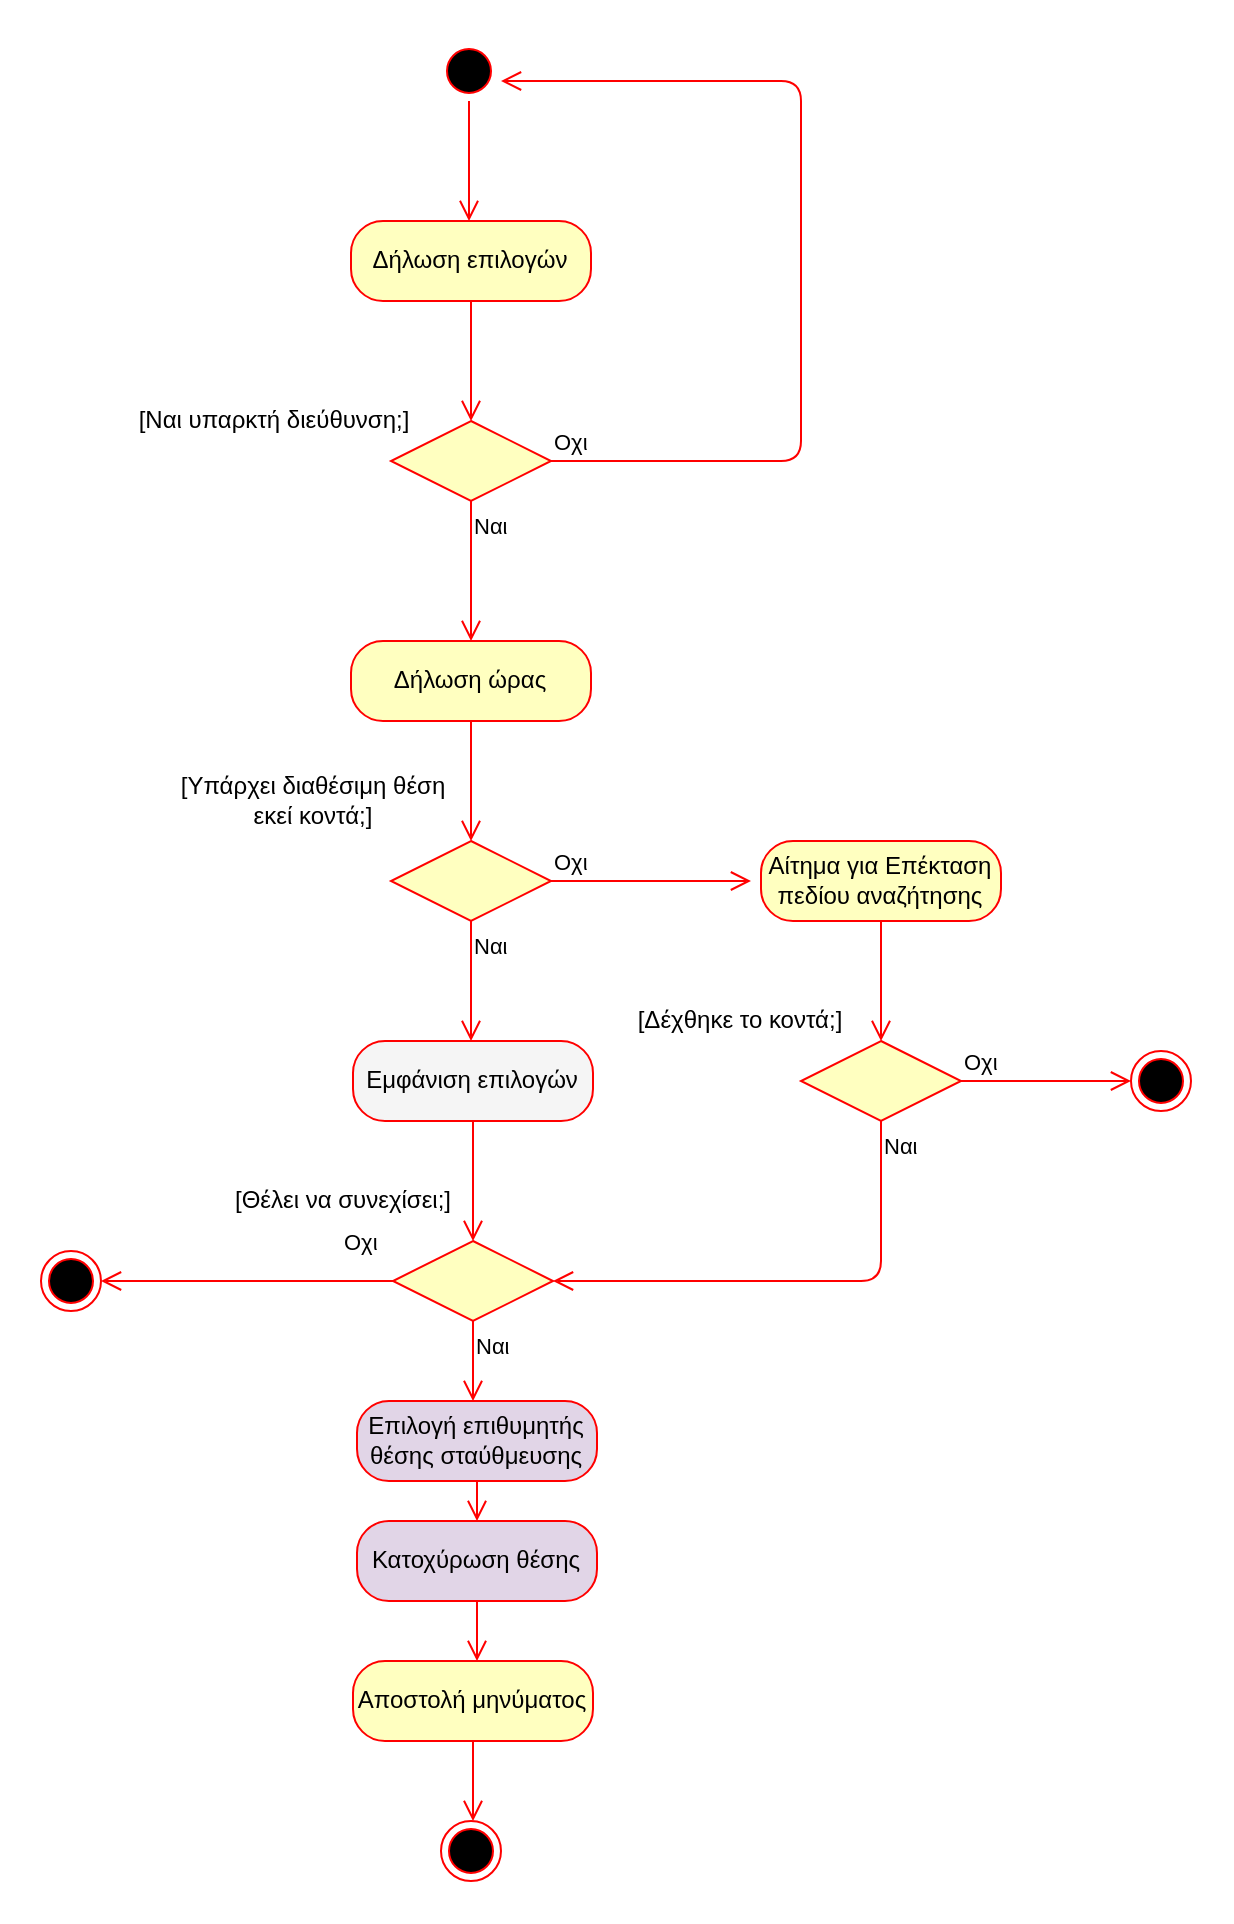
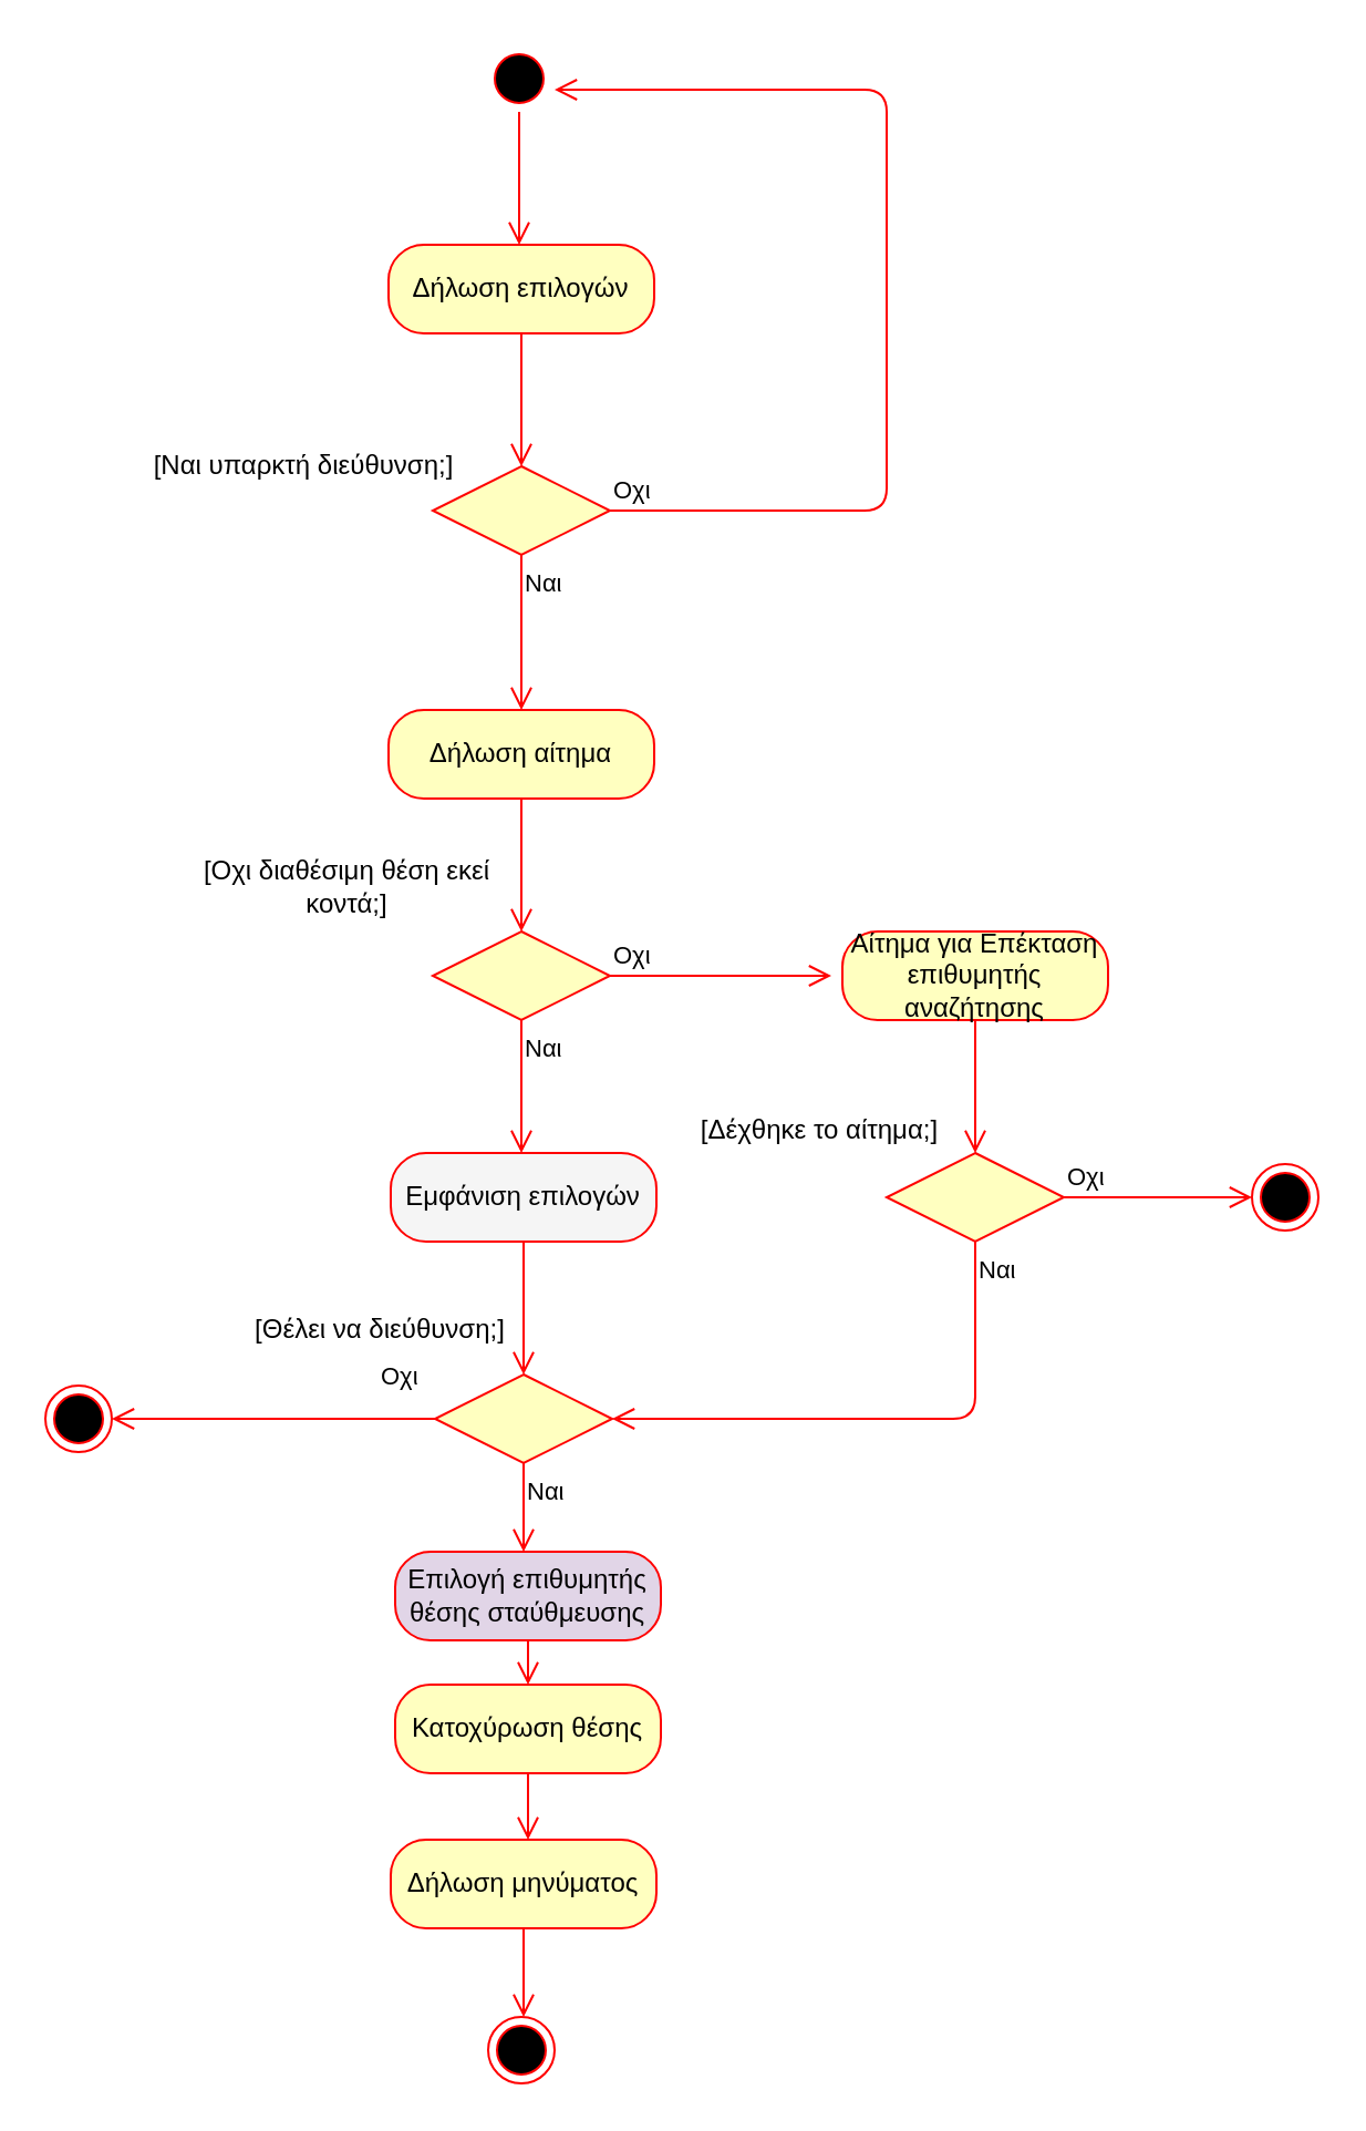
- <mxCell id="8" value="Δήλωση ώρας" style="rounded=1;whiteSpace=wrap;html=1;arcSize=40;fontColor=#000000;fillColor=#ffffc0;strokeColor=#ff0000;" parent="1" vertex="1"><mxGeometry x="175" y="320" width="120" height="40" as="geometry" /></mxCell>
+ <mxCell id="8" value="Δήλωση αίτημα" style="rounded=1;whiteSpace=wrap;html=1;arcSize=40;fontColor=#000000;fillColor=#ffffc0;strokeColor=#ff0000;" parent="1" vertex="1"><mxGeometry x="175" y="320" width="120" height="40" as="geometry" /></mxCell>
- <mxCell id="13" value="[Υπάρχει διαθέσιμη θέση εκεί κοντά;]" style="text;html=1;strokeColor=none;fillColor=none;align=center;verticalAlign=middle;whiteSpace=wrap;rounded=0;" parent="1" vertex="1"><mxGeometry x="79" y="390" width="155" height="20" as="geometry" /></mxCell>
+ <mxCell id="13" value="[Οχι διαθέσιμη θέση εκεί κοντά;]" style="text;html=1;strokeColor=none;fillColor=none;align=center;verticalAlign=middle;whiteSpace=wrap;rounded=0;" parent="1" vertex="1"><mxGeometry x="79" y="390" width="155" height="20" as="geometry" /></mxCell>
- <mxCell id="14" value="Αίτημα για Επέκταση πεδίου αναζήτησης" style="rounded=1;whiteSpace=wrap;html=1;arcSize=40;fontColor=#000000;fillColor=#ffffc0;strokeColor=#ff0000;" parent="1" vertex="1"><mxGeometry x="380" y="420" width="120" height="40" as="geometry" /></mxCell>
+ <mxCell id="14" value="Αίτημα για Επέκταση επιθυμητής αναζήτησης" style="rounded=1;whiteSpace=wrap;html=1;arcSize=40;fontColor=#000000;fillColor=#ffffc0;strokeColor=#ff0000;" parent="1" vertex="1"><mxGeometry x="380" y="420" width="120" height="40" as="geometry" /></mxCell>
- <mxCell id="19" value="[Δέχθηκε το κοντά;]" style="text;html=1;strokeColor=none;fillColor=none;align=center;verticalAlign=middle;whiteSpace=wrap;rounded=0;" parent="1" vertex="1"><mxGeometry x="310" y="500" width="120" height="20" as="geometry" /></mxCell>
+ <mxCell id="19" value="[Δέχθηκε το αίτημα;]" style="text;html=1;strokeColor=none;fillColor=none;align=center;verticalAlign=middle;whiteSpace=wrap;rounded=0;" parent="1" vertex="1"><mxGeometry x="310" y="500" width="120" height="20" as="geometry" /></mxCell>
- <mxCell id="34" value="[Θέλει να συνεχίσει;]" style="text;html=1;strokeColor=none;fillColor=none;align=center;verticalAlign=middle;whiteSpace=wrap;rounded=0;" parent="1" vertex="1"><mxGeometry x="94" y="590" width="155" height="20" as="geometry" /></mxCell>
+ <mxCell id="34" value="[Θέλει να διεύθυνση;]" style="text;html=1;strokeColor=none;fillColor=none;align=center;verticalAlign=middle;whiteSpace=wrap;rounded=0;" parent="1" vertex="1"><mxGeometry x="94" y="590" width="155" height="20" as="geometry" /></mxCell>
- <mxCell id="27" value="Κατοχύρωση θέσης" style="rounded=1;whiteSpace=wrap;html=1;arcSize=40;fontColor=#000000;fillColor=#e1d5e7;strokeColor=#ff0000;" parent="1" vertex="1"><mxGeometry x="178" y="760" width="120" height="40" as="geometry" /></mxCell>
+ <mxCell id="27" value="Κατοχύρωση θέσης" style="rounded=1;whiteSpace=wrap;html=1;arcSize=40;fontColor=#000000;fillColor=#ffffc0;strokeColor=#ff0000;" parent="1" vertex="1"><mxGeometry x="178" y="760" width="120" height="40" as="geometry" /></mxCell>
- <mxCell id="29" value="Αποστολή μηνύματος" style="rounded=1;whiteSpace=wrap;html=1;arcSize=40;fontColor=#000000;fillColor=#ffffc0;strokeColor=#ff0000;" parent="1" vertex="1"><mxGeometry x="176" y="830" width="120" height="40" as="geometry" /></mxCell>
+ <mxCell id="29" value="Δήλωση μηνύματος" style="rounded=1;whiteSpace=wrap;html=1;arcSize=40;fontColor=#000000;fillColor=#ffffc0;strokeColor=#ff0000;" parent="1" vertex="1"><mxGeometry x="176" y="830" width="120" height="40" as="geometry" /></mxCell>
